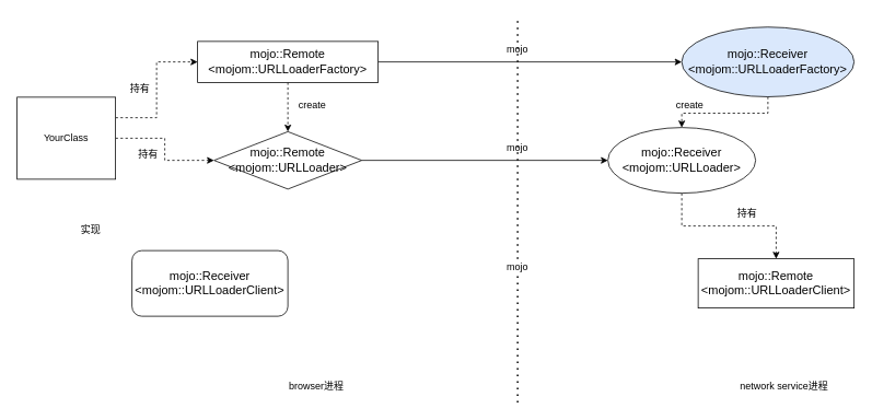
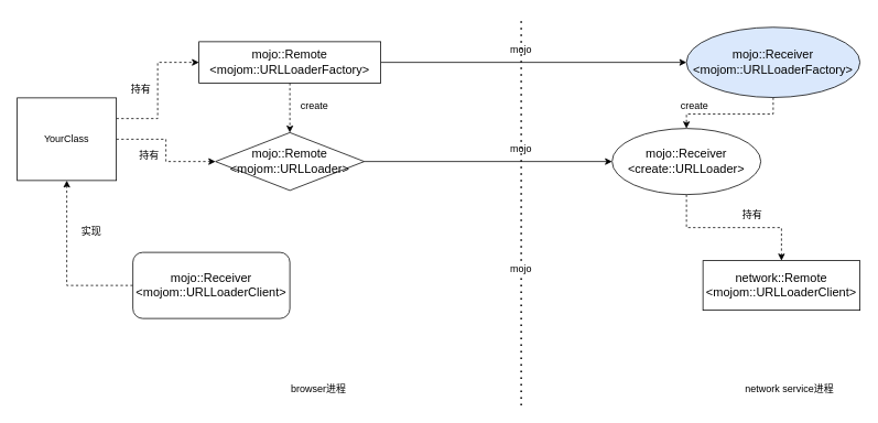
- <mxCell id="13" value="&lt;span id=&quot;docs-internal-guid-812788b7-7fff-2236-ea1c-12c2c926137c&quot;&gt;&lt;span style=&quot;font-size: 11pt ; font-family: &amp;#34;arial&amp;#34; ; background-color: transparent ; vertical-align: baseline&quot;&gt;mojo::Receiver&lt;/span&gt;&lt;span style=&quot;font-size: 11pt ; font-family: &amp;#34;arial&amp;#34; ; background-color: transparent ; vertical-align: baseline&quot;&gt;&lt;br&gt;&lt;/span&gt;&lt;span style=&quot;font-size: 11pt ; font-family: &amp;#34;arial&amp;#34; ; background-color: transparent ; vertical-align: baseline&quot;&gt;&amp;lt;&lt;/span&gt;&lt;span style=&quot;font-size: 11pt ; font-family: &amp;#34;arial&amp;#34; ; background-color: transparent ; vertical-align: baseline&quot;&gt;mojom::&lt;/span&gt;&lt;span style=&quot;font-size: 11pt ; font-family: &amp;#34;arial&amp;#34; ; background-color: transparent ; vertical-align: baseline&quot;&gt;URLLoader&amp;gt;&lt;/span&gt;&lt;/span&gt;" style="ellipse;whiteSpace=wrap;html=1;" parent="1" vertex="1"><mxGeometry x="740" y="155" width="180" height="80" as="geometry" /></mxCell>
+ <mxCell id="13" value="&lt;span id=&quot;docs-internal-guid-812788b7-7fff-2236-ea1c-12c2c926137c&quot;&gt;&lt;span style=&quot;font-size: 11pt ; font-family: &amp;#34;arial&amp;#34; ; background-color: transparent ; vertical-align: baseline&quot;&gt;mojo::Receiver&lt;/span&gt;&lt;span style=&quot;font-size: 11pt ; font-family: &amp;#34;arial&amp;#34; ; background-color: transparent ; vertical-align: baseline&quot;&gt;&lt;br&gt;&lt;/span&gt;&lt;span style=&quot;font-size: 11pt ; font-family: &amp;#34;arial&amp;#34; ; background-color: transparent ; vertical-align: baseline&quot;&gt;&amp;lt;&lt;/span&gt;&lt;span style=&quot;font-size: 11pt ; font-family: &amp;#34;arial&amp;#34; ; background-color: transparent ; vertical-align: baseline&quot;&gt;create::&lt;/span&gt;&lt;span style=&quot;font-size: 11pt ; font-family: &amp;#34;arial&amp;#34; ; background-color: transparent ; vertical-align: baseline&quot;&gt;URLLoader&amp;gt;&lt;/span&gt;&lt;/span&gt;" style="ellipse;whiteSpace=wrap;html=1;" parent="1" vertex="1"><mxGeometry x="740" y="155" width="180" height="80" as="geometry" /></mxCell>
+ <mxCell id="14" style="edgeStyle=orthogonalEdgeStyle;rounded=0;orthogonalLoop=1;jettySize=auto;html=1;exitX=0;exitY=0.5;exitDx=0;exitDy=0;entryX=0.5;entryY=1;entryDx=0;entryDy=0;dashed=1;" parent="1" source="15" target="19" edge="1"><mxGeometry relative="1" as="geometry" /></mxCell>
- <mxCell id="16" value="&lt;span id=&quot;docs-internal-guid-7f6e6227-7fff-ec6d-d405-143c65283d50&quot;&gt;&lt;span style=&quot;font-size: 11pt ; font-family: &amp;#34;arial&amp;#34; ; background-color: transparent ; vertical-align: baseline&quot;&gt;mojo::Remote&lt;/span&gt;&lt;span style=&quot;font-size: 11pt ; font-family: &amp;#34;arial&amp;#34; ; background-color: transparent ; vertical-align: baseline&quot;&gt;&lt;br&gt;&lt;/span&gt;&lt;span style=&quot;font-size: 11pt ; font-family: &amp;#34;arial&amp;#34; ; background-color: transparent ; vertical-align: baseline&quot;&gt;&amp;lt;&lt;/span&gt;&lt;span style=&quot;font-size: 11pt ; font-family: &amp;#34;arial&amp;#34; ; background-color: transparent ; vertical-align: baseline&quot;&gt;mojom::&lt;/span&gt;&lt;span style=&quot;font-size: 11pt ; font-family: &amp;#34;arial&amp;#34; ; background-color: transparent ; vertical-align: baseline&quot;&gt;URLLoaderClient&amp;gt;&lt;/span&gt;&lt;/span&gt;" style="rounded=0;whiteSpace=wrap;html=1;" parent="1" vertex="1"><mxGeometry x="850" y="315" width="190" height="60" as="geometry" /></mxCell>
+ <mxCell id="16" value="&lt;span id=&quot;docs-internal-guid-7f6e6227-7fff-ec6d-d405-143c65283d50&quot;&gt;&lt;span style=&quot;font-size: 11pt ; font-family: &amp;#34;arial&amp;#34; ; background-color: transparent ; vertical-align: baseline&quot;&gt;network::Remote&lt;/span&gt;&lt;span style=&quot;font-size: 11pt ; font-family: &amp;#34;arial&amp;#34; ; background-color: transparent ; vertical-align: baseline&quot;&gt;&lt;br&gt;&lt;/span&gt;&lt;span style=&quot;font-size: 11pt ; font-family: &amp;#34;arial&amp;#34; ; background-color: transparent ; vertical-align: baseline&quot;&gt;&amp;lt;&lt;/span&gt;&lt;span style=&quot;font-size: 11pt ; font-family: &amp;#34;arial&amp;#34; ; background-color: transparent ; vertical-align: baseline&quot;&gt;mojom::&lt;/span&gt;&lt;span style=&quot;font-size: 11pt ; font-family: &amp;#34;arial&amp;#34; ; background-color: transparent ; vertical-align: baseline&quot;&gt;URLLoaderClient&amp;gt;&lt;/span&gt;&lt;/span&gt;" style="rounded=0;whiteSpace=wrap;html=1;" parent="1" vertex="1"><mxGeometry x="850" y="315" width="190" height="60" as="geometry" /></mxCell>
